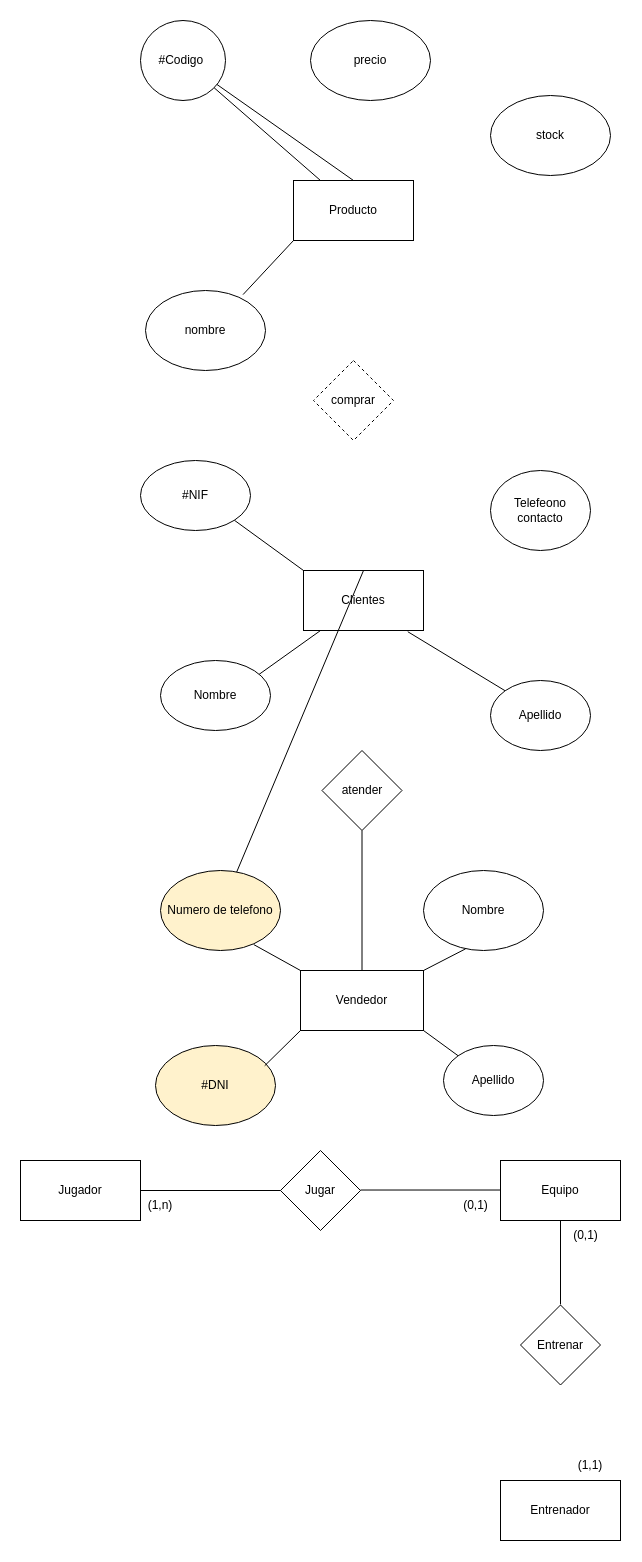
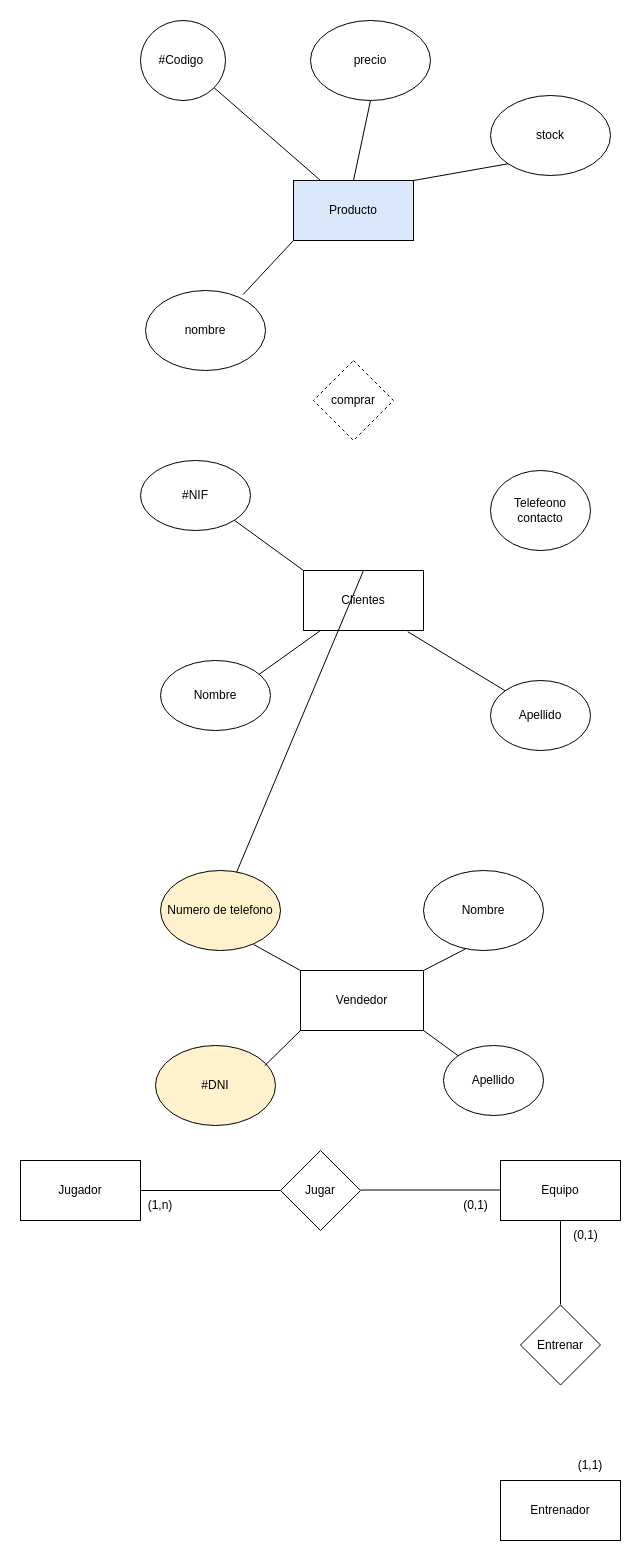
- <mxCell id="16" value="" style="endArrow=none;html=1;rounded=0;exitX=0.5;exitY=0;exitDx=0;exitDy=0;" parent="1" source="10" target="11" edge="1"><mxGeometry width="50" height="50" relative="1" as="geometry"><mxPoint x="270" y="230" as="sourcePoint" /><mxPoint x="320" y="180" as="targetPoint" /></mxGeometry></mxCell>
+ <mxCell id="16" value="" style="endArrow=none;html=1;rounded=0;entryX=0.5;entryY=1;entryDx=0;entryDy=0;exitX=0.5;exitY=0;exitDx=0;exitDy=0;" parent="1" source="10" target="12" edge="1"><mxGeometry width="50" height="50" relative="1" as="geometry"><mxPoint x="270" y="230" as="sourcePoint" /><mxPoint x="320" y="180" as="targetPoint" /></mxGeometry></mxCell>
+ <mxCell id="17" value="" style="endArrow=none;html=1;rounded=0;entryX=0;entryY=1;entryDx=0;entryDy=0;exitX=1;exitY=0;exitDx=0;exitDy=0;" parent="1" source="10" target="13" edge="1"><mxGeometry width="50" height="50" relative="1" as="geometry"><mxPoint x="270" y="230" as="sourcePoint" /><mxPoint x="320" y="180" as="targetPoint" /></mxGeometry></mxCell>
- <mxCell id="10" value="Producto" style="rounded=0;whiteSpace=wrap;html=1;" parent="1" vertex="1"><mxGeometry x="293" y="180" width="120" height="60" as="geometry" /></mxCell>
+ <mxCell id="10" value="Producto" style="rounded=0;whiteSpace=wrap;html=1;fillColor=#dae8fc;" parent="1" vertex="1"><mxGeometry x="293" y="180" width="120" height="60" as="geometry" /></mxCell>
- <mxCell id="29" value="atender&lt;br&gt;" style="rhombus;whiteSpace=wrap;html=1;" parent="1" vertex="1"><mxGeometry x="321.5" y="750" width="80" height="80" as="geometry" /></mxCell>
- <mxCell id="30" value="" style="endArrow=none;html=1;rounded=0;exitX=0.5;exitY=0;exitDx=0;exitDy=0;entryX=0.5;entryY=1;entryDx=0;entryDy=0;" parent="1" source="19" target="29" edge="1"><mxGeometry width="50" height="50" relative="1" as="geometry"><mxPoint x="270" y="800" as="sourcePoint" /><mxPoint x="320" y="750" as="targetPoint" /></mxGeometry></mxCell>
